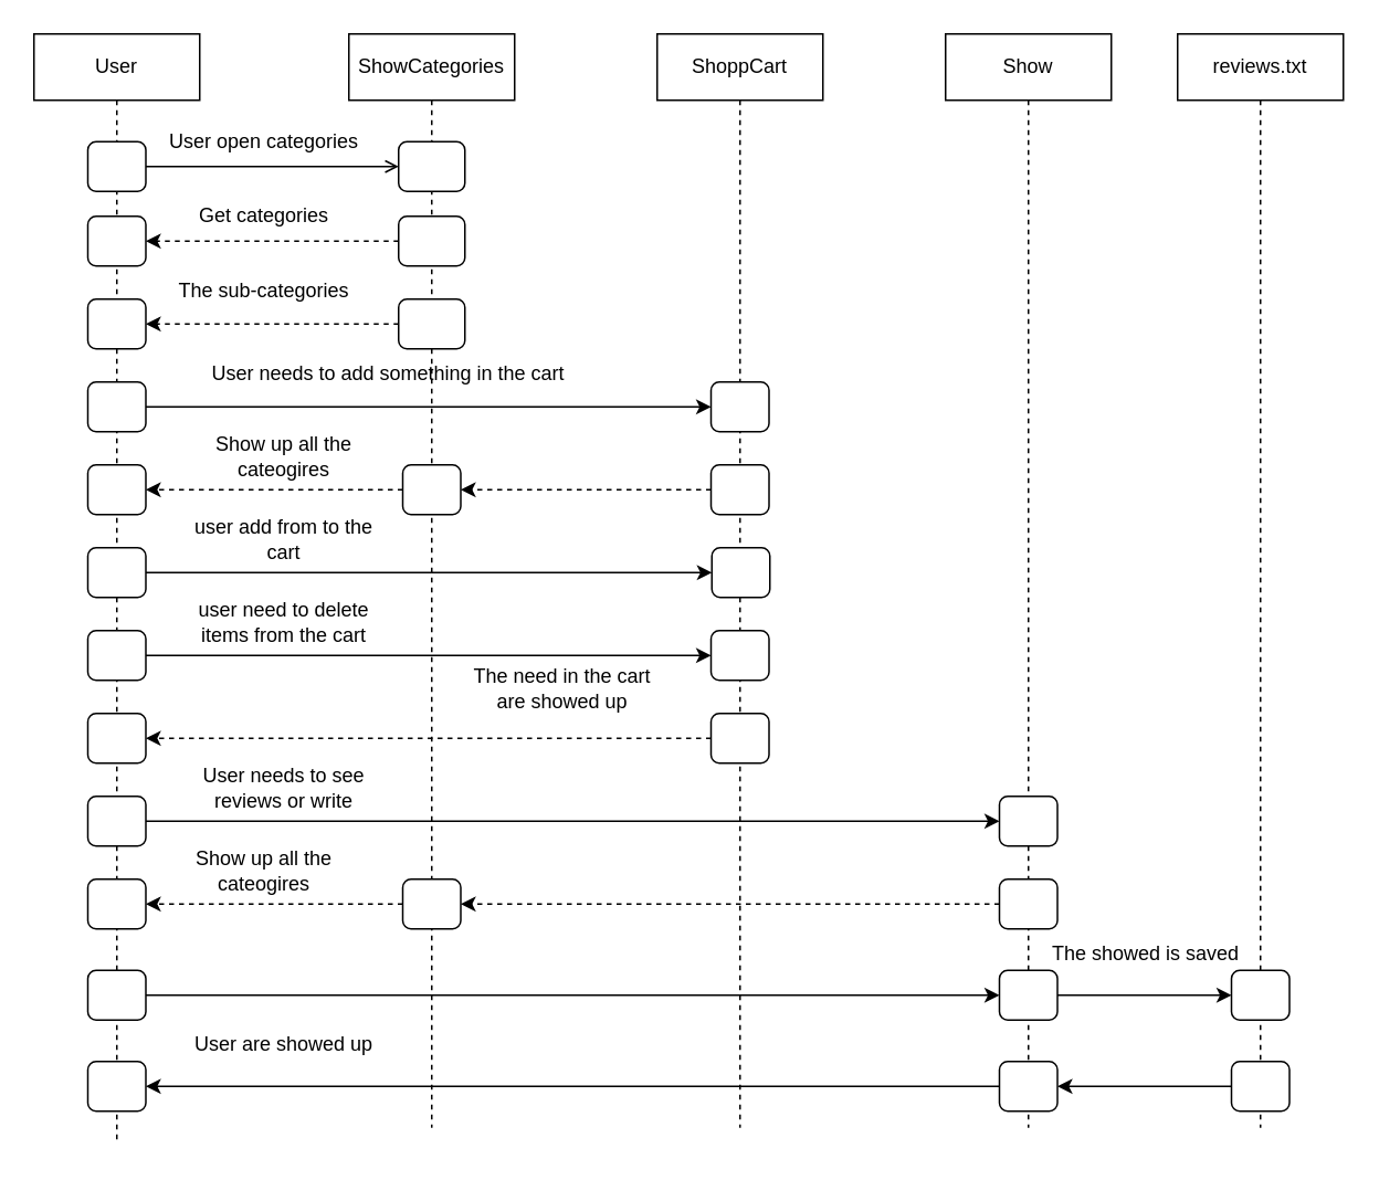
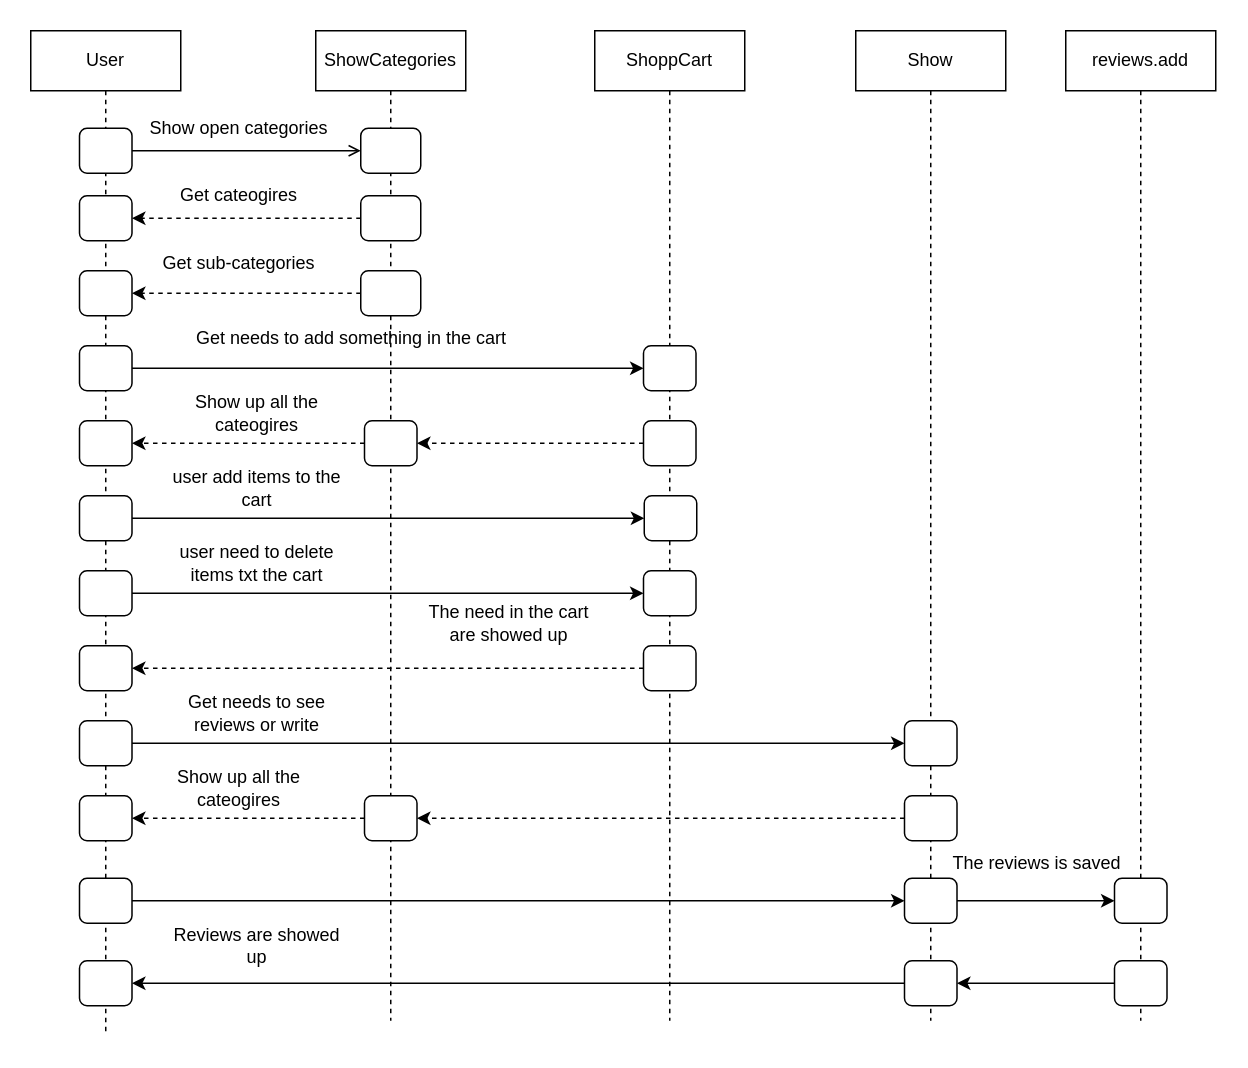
- <mxCell id="54" value="reviews.txt" style="shape=umlLifeline;perimeter=lifelinePerimeter;whiteSpace=wrap;html=1;container=1;dropTarget=0;collapsible=0;recursiveResize=0;outlineConnect=0;portConstraint=eastwest;newEdgeStyle={&quot;edgeStyle&quot;:&quot;elbowEdgeStyle&quot;,&quot;elbow&quot;:&quot;vertical&quot;,&quot;curved&quot;:0,&quot;rounded&quot;:0};" vertex="1" parent="1"><mxGeometry x="710" y="20" width="100" height="660" as="geometry" /></mxCell>
+ <mxCell id="54" value="reviews.add" style="shape=umlLifeline;perimeter=lifelinePerimeter;whiteSpace=wrap;html=1;container=1;dropTarget=0;collapsible=0;recursiveResize=0;outlineConnect=0;portConstraint=eastwest;newEdgeStyle={&quot;edgeStyle&quot;:&quot;elbowEdgeStyle&quot;,&quot;elbow&quot;:&quot;vertical&quot;,&quot;curved&quot;:0,&quot;rounded&quot;:0};" vertex="1" parent="1"><mxGeometry x="710" y="20" width="100" height="660" as="geometry" /></mxCell>
- <mxCell id="8" value="User open categories" style="text;html=1;align=center;verticalAlign=middle;whiteSpace=wrap;rounded=0;" vertex="1" parent="1"><mxGeometry x="98" y="70" width="122" height="30" as="geometry" /></mxCell>
+ <mxCell id="8" value="Show open categories" style="text;html=1;align=center;verticalAlign=middle;whiteSpace=wrap;rounded=0;" vertex="1" parent="1"><mxGeometry x="98" y="70" width="122" height="30" as="geometry" /></mxCell>
- <mxCell id="12" value="Get categories" style="text;html=1;align=center;verticalAlign=middle;whiteSpace=wrap;rounded=0;" vertex="1" parent="1"><mxGeometry x="98" y="115" width="122" height="30" as="geometry" /></mxCell>
+ <mxCell id="12" value="Get cateogires" style="text;html=1;align=center;verticalAlign=middle;whiteSpace=wrap;rounded=0;" vertex="1" parent="1"><mxGeometry x="98" y="115" width="122" height="30" as="geometry" /></mxCell>
- <mxCell id="16" value="The sub-categories" style="text;html=1;align=center;verticalAlign=middle;whiteSpace=wrap;rounded=0;" vertex="1" parent="1"><mxGeometry x="98" y="160" width="122" height="30" as="geometry" /></mxCell>
+ <mxCell id="16" value="Get sub-categories" style="text;html=1;align=center;verticalAlign=middle;whiteSpace=wrap;rounded=0;" vertex="1" parent="1"><mxGeometry x="98" y="160" width="122" height="30" as="geometry" /></mxCell>
- <mxCell id="20" value="User needs to add something in the cart" style="text;html=1;align=center;verticalAlign=middle;whiteSpace=wrap;rounded=0;" vertex="1" parent="1"><mxGeometry x="98" y="210" width="272" height="30" as="geometry" /></mxCell>
+ <mxCell id="20" value="Get needs to add something in the cart" style="text;html=1;align=center;verticalAlign=middle;whiteSpace=wrap;rounded=0;" vertex="1" parent="1"><mxGeometry x="98" y="210" width="272" height="30" as="geometry" /></mxCell>
- <mxCell id="30" value="user add from to the cart" style="text;html=1;align=center;verticalAlign=middle;whiteSpace=wrap;rounded=0;" vertex="1" parent="1"><mxGeometry x="110" y="310" width="122" height="30" as="geometry" /></mxCell>
+ <mxCell id="30" value="user add items to the cart" style="text;html=1;align=center;verticalAlign=middle;whiteSpace=wrap;rounded=0;" vertex="1" parent="1"><mxGeometry x="110" y="310" width="122" height="30" as="geometry" /></mxCell>
- <mxCell id="34" value="user need to delete items from the cart" style="text;html=1;align=center;verticalAlign=middle;whiteSpace=wrap;rounded=0;" vertex="1" parent="1"><mxGeometry x="110" y="360" width="122" height="30" as="geometry" /></mxCell>
+ <mxCell id="34" value="user need to delete items txt the cart" style="text;html=1;align=center;verticalAlign=middle;whiteSpace=wrap;rounded=0;" vertex="1" parent="1"><mxGeometry x="110" y="360" width="122" height="30" as="geometry" /></mxCell>
- <mxCell id="43" value="User needs to see reviews or write" style="text;html=1;align=center;verticalAlign=middle;whiteSpace=wrap;rounded=0;" vertex="1" parent="1"><mxGeometry x="110" y="460" width="122" height="30" as="geometry" /></mxCell>
+ <mxCell id="43" value="Get needs to see reviews or write" style="text;html=1;align=center;verticalAlign=middle;whiteSpace=wrap;rounded=0;" vertex="1" parent="1"><mxGeometry x="110" y="460" width="122" height="30" as="geometry" /></mxCell>
- <mxCell id="56" value="The showed is saved" style="text;html=1;align=center;verticalAlign=middle;whiteSpace=wrap;rounded=0;" vertex="1" parent="1"><mxGeometry x="630" y="560" width="122" height="30" as="geometry" /></mxCell>
+ <mxCell id="56" value="The reviews is saved" style="text;html=1;align=center;verticalAlign=middle;whiteSpace=wrap;rounded=0;" vertex="1" parent="1"><mxGeometry x="630" y="560" width="122" height="30" as="geometry" /></mxCell>
- <mxCell id="62" value="User are showed up" style="text;html=1;align=center;verticalAlign=middle;whiteSpace=wrap;rounded=0;" vertex="1" parent="1"><mxGeometry x="110" y="615" width="122" height="30" as="geometry" /></mxCell>
+ <mxCell id="62" value="Reviews are showed up" style="text;html=1;align=center;verticalAlign=middle;whiteSpace=wrap;rounded=0;" vertex="1" parent="1"><mxGeometry x="110" y="615" width="122" height="30" as="geometry" /></mxCell>
